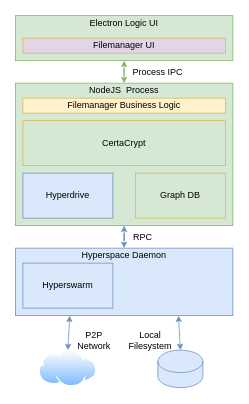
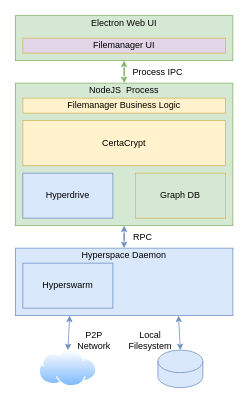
- <mxCell id="19" value="Electron Logic UI" style="text;html=1;strokeColor=none;fillColor=none;align=center;verticalAlign=middle;whiteSpace=wrap;rounded=0;" vertex="1" parent="1"><mxGeometry x="20" y="20" width="290" height="20" as="geometry" /></mxCell>
+ <mxCell id="19" value="Electron Web UI" style="text;html=1;strokeColor=none;fillColor=none;align=center;verticalAlign=middle;whiteSpace=wrap;rounded=0;" vertex="1" parent="1"><mxGeometry x="20" y="20" width="290" height="20" as="geometry" /></mxCell>
- <mxCell id="13" value="CertaCrypt" style="rounded=0;whiteSpace=wrap;html=1;fillColor=#d5e8d4;strokeColor=#d6b656;" vertex="1" parent="1"><mxGeometry x="30" y="160" width="270" height="60" as="geometry" /></mxCell>
+ <mxCell id="13" value="CertaCrypt" style="rounded=0;whiteSpace=wrap;html=1;fillColor=#fff2cc;strokeColor=#d6b656;" vertex="1" parent="1"><mxGeometry x="30" y="160" width="270" height="60" as="geometry" /></mxCell>
